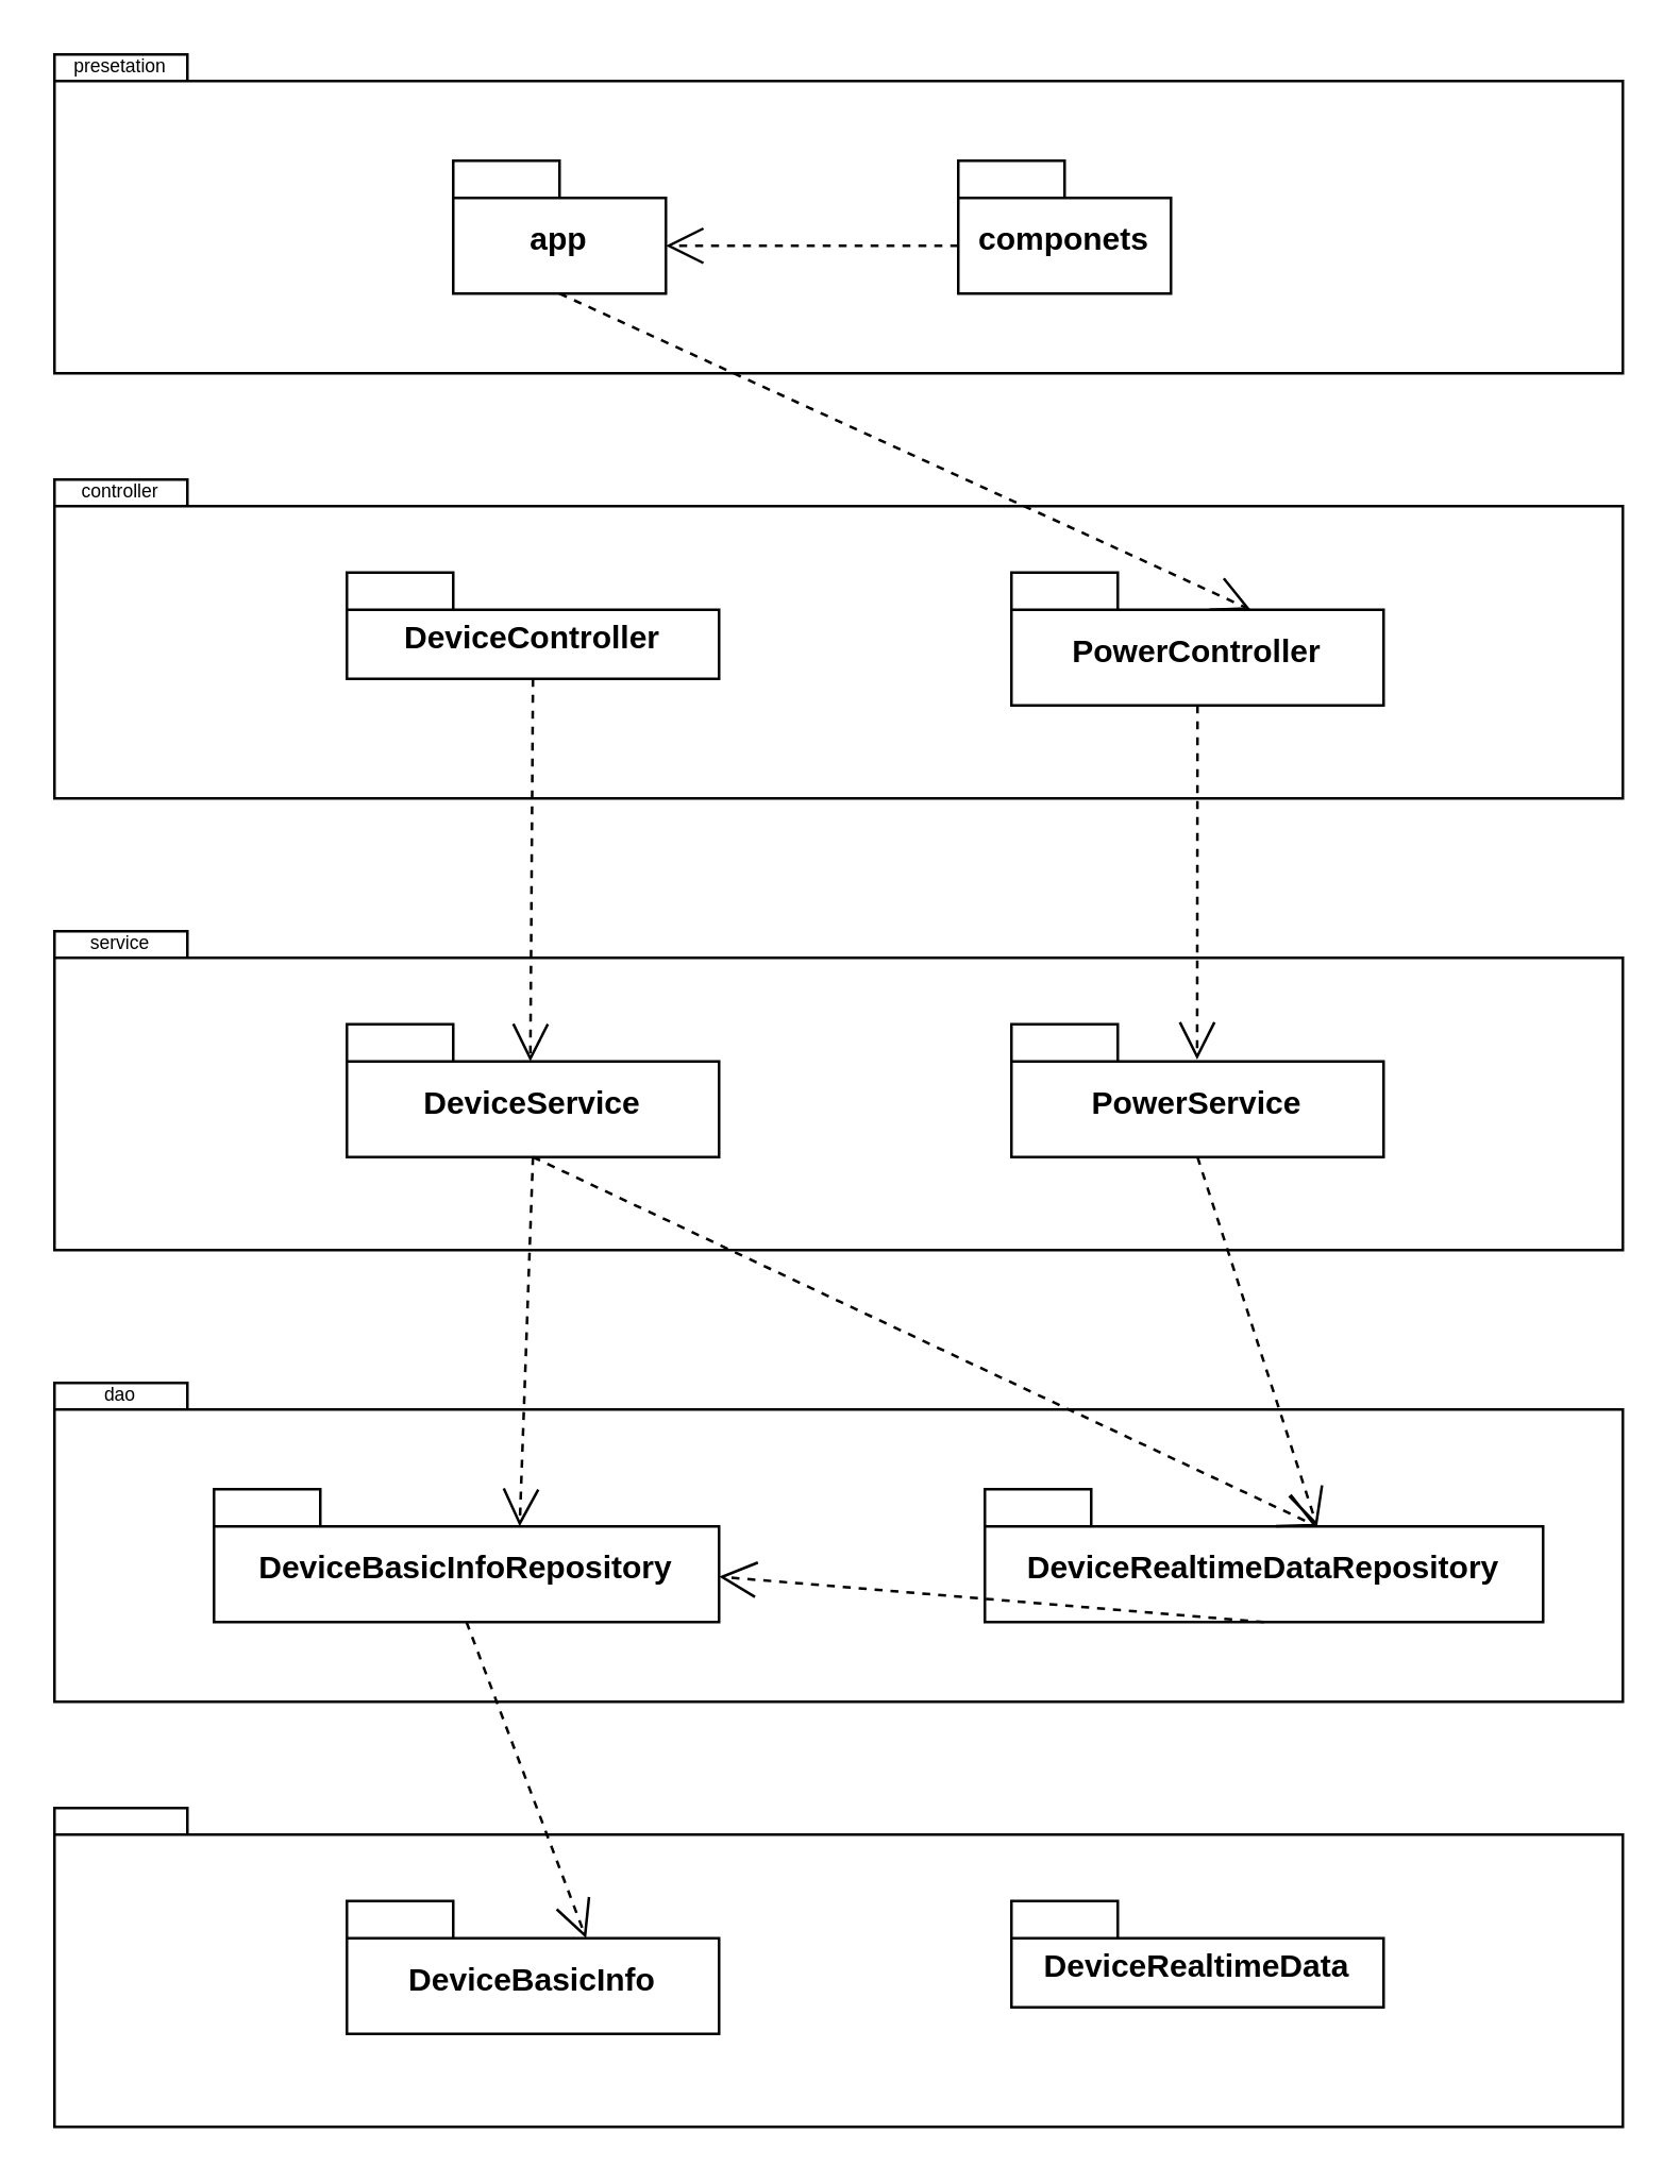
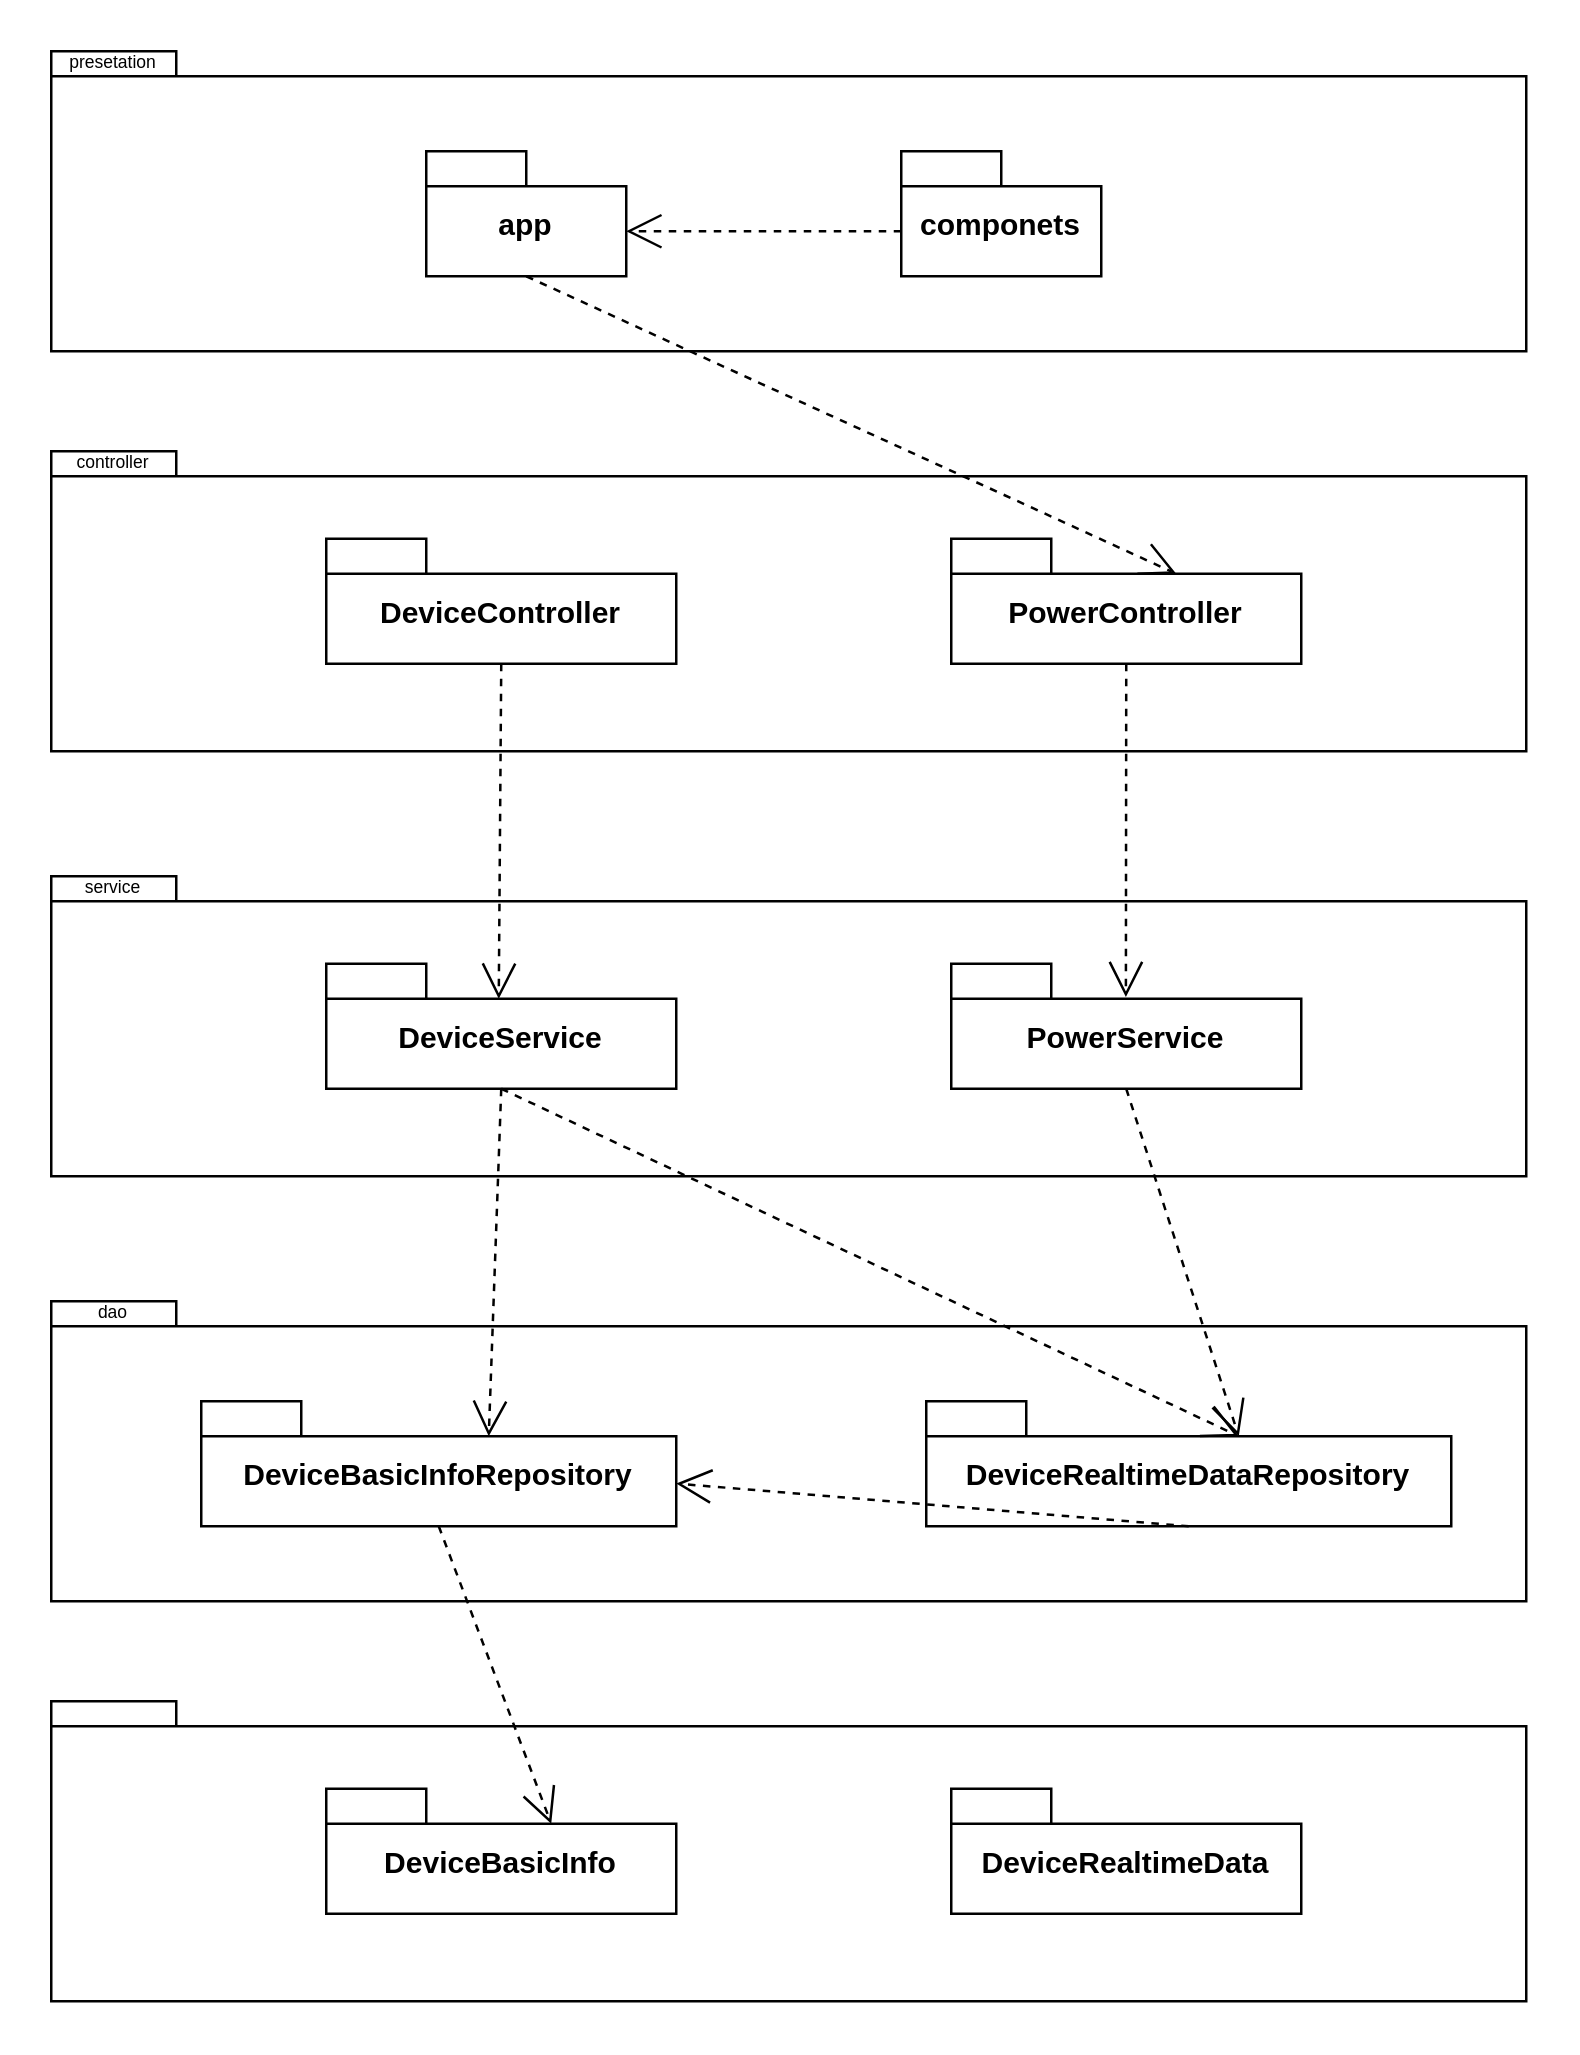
- <mxCell id="9" value="DeviceController" style="shape=folder;fontStyle=1;spacingTop=10;tabWidth=40;tabHeight=14;tabPosition=left;html=1;whiteSpace=wrap;" vertex="1" parent="1"><mxGeometry x="130" y="215" width="140" height="40" as="geometry" /></mxCell>
+ <mxCell id="9" value="DeviceController" style="shape=folder;fontStyle=1;spacingTop=10;tabWidth=40;tabHeight=14;tabPosition=left;html=1;whiteSpace=wrap;" vertex="1" parent="1"><mxGeometry x="130" y="215" width="140" height="50" as="geometry" /></mxCell>
- <mxCell id="27" value="DeviceRealtimeData" style="shape=folder;fontStyle=1;spacingTop=10;tabWidth=40;tabHeight=14;tabPosition=left;html=1;whiteSpace=wrap;" vertex="1" parent="1"><mxGeometry x="380" y="715" width="140" height="40" as="geometry" /></mxCell>
+ <mxCell id="27" value="DeviceRealtimeData" style="shape=folder;fontStyle=1;spacingTop=10;tabWidth=40;tabHeight=14;tabPosition=left;html=1;whiteSpace=wrap;" vertex="1" parent="1"><mxGeometry x="380" y="715" width="140" height="50" as="geometry" /></mxCell>
